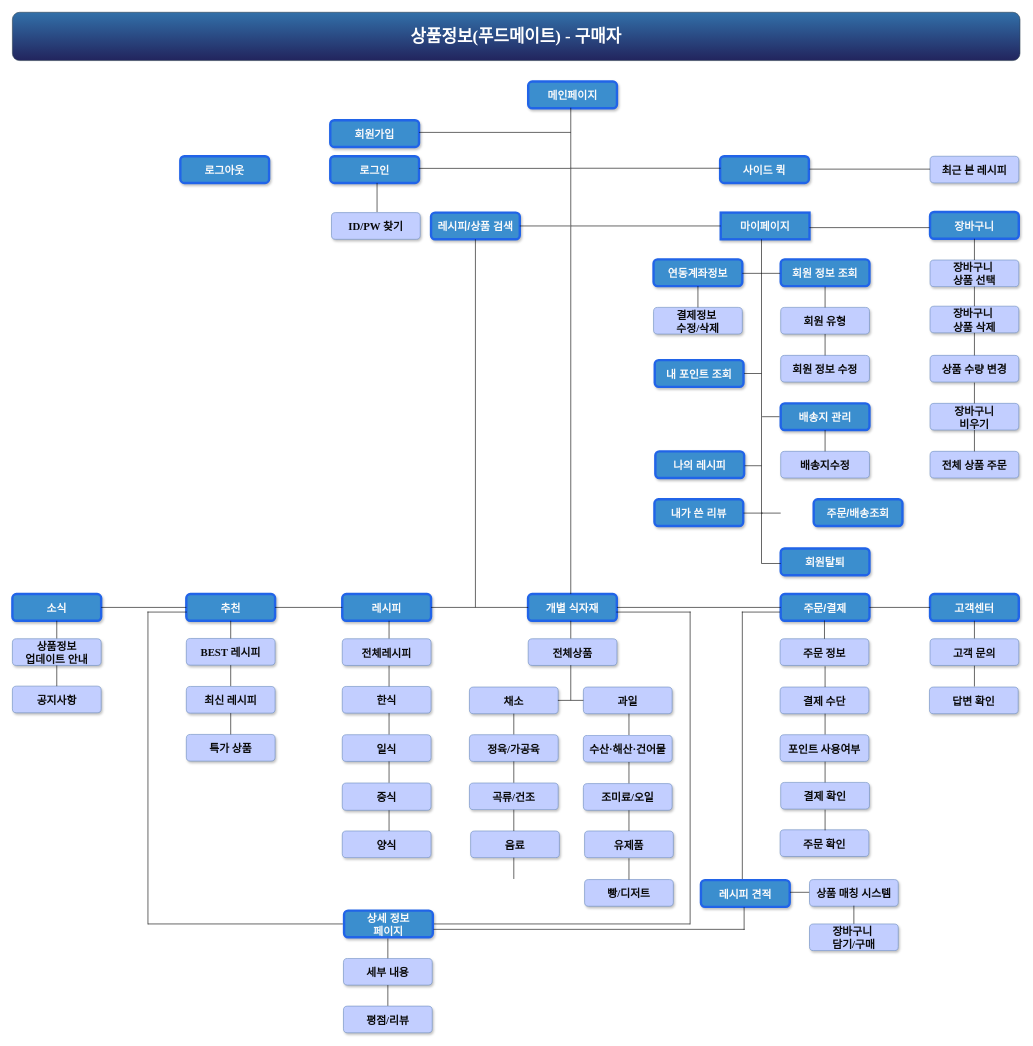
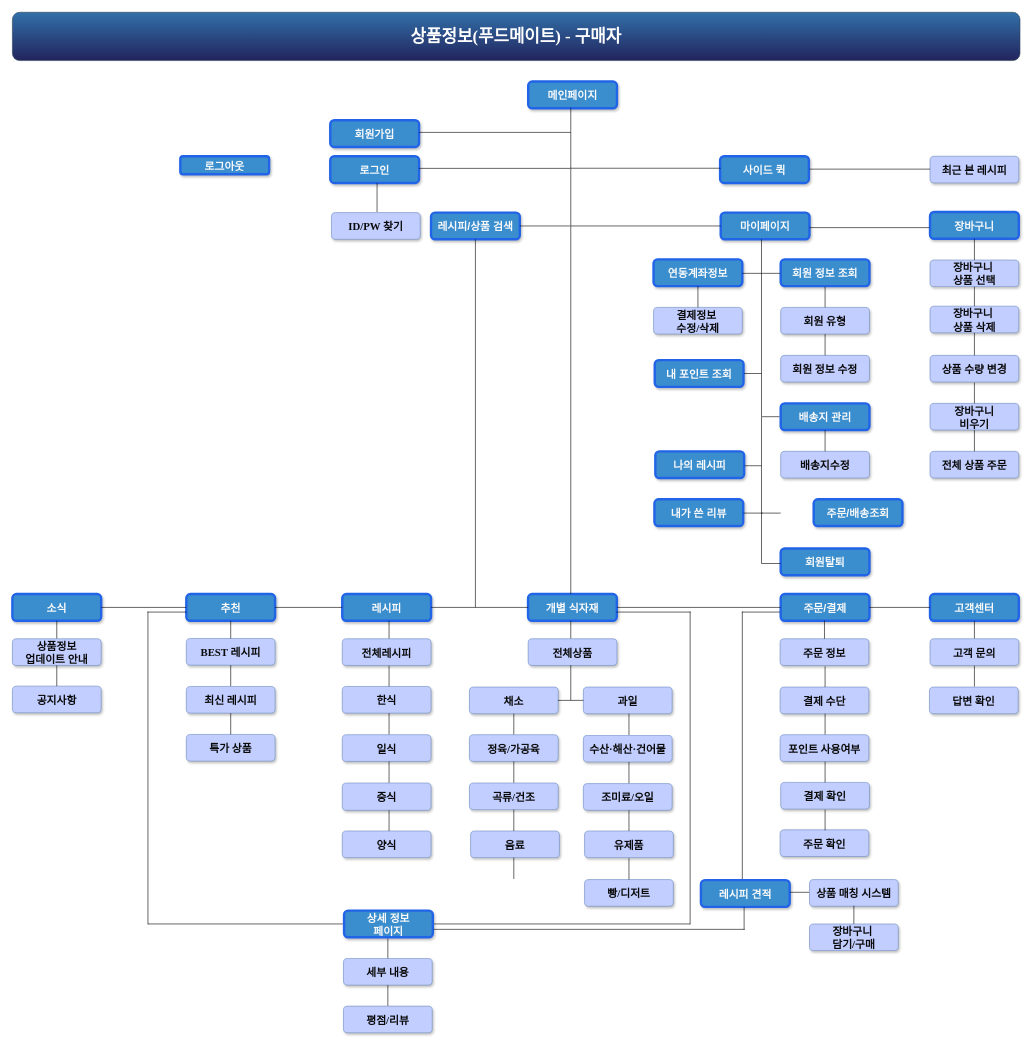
- <mxCell id="4" value="로그아웃" style="rounded=1;fillColor=#3b8ece;strokeColor=#2164e8;shadow=1;fontStyle=1;fontSize=18;fontColor=#fafafa;strokeWidth=4;labelBorderColor=none;" parent="1" vertex="1"><mxGeometry x="300" y="260" width="148" height="44.5" as="geometry" /></mxCell>
+ <mxCell id="4" value="로그아웃" style="rounded=1;fillColor=#3b8ece;strokeColor=#2164e8;shadow=1;fontStyle=1;fontSize=18;fontColor=#fafafa;strokeWidth=4;labelBorderColor=none;" parent="1" vertex="1"><mxGeometry x="300" y="260" width="148" height="30" as="geometry" /></mxCell>
- <mxCell id="8" value="마이페이지" style="fillColor=#3b8ece;strokeColor=#2164e8;shadow=1;fontStyle=1;fontSize=18;fontColor=#fafafa;strokeWidth=4;labelBorderColor=none;rounded=0;" parent="1" vertex="1"><mxGeometry x="1201" y="354" width="148" height="44.5" as="geometry" /></mxCell>
+ <mxCell id="8" value="마이페이지" style="rounded=1;fillColor=#3b8ece;strokeColor=#2164e8;shadow=1;fontStyle=1;fontSize=18;fontColor=#fafafa;strokeWidth=4;labelBorderColor=none;" parent="1" vertex="1"><mxGeometry x="1201" y="354" width="148" height="44.5" as="geometry" /></mxCell>
